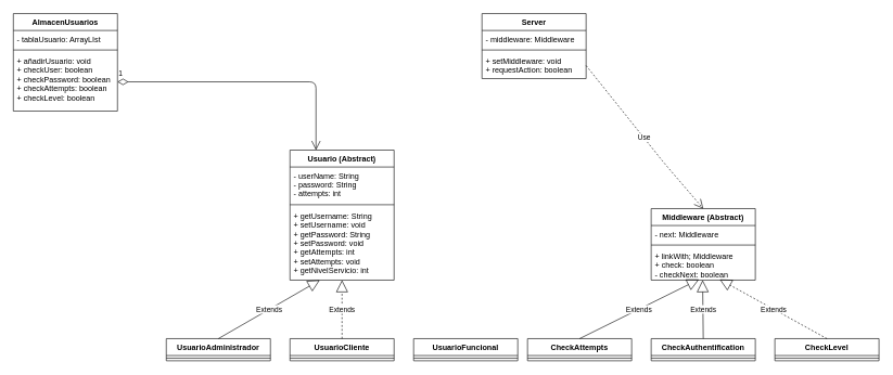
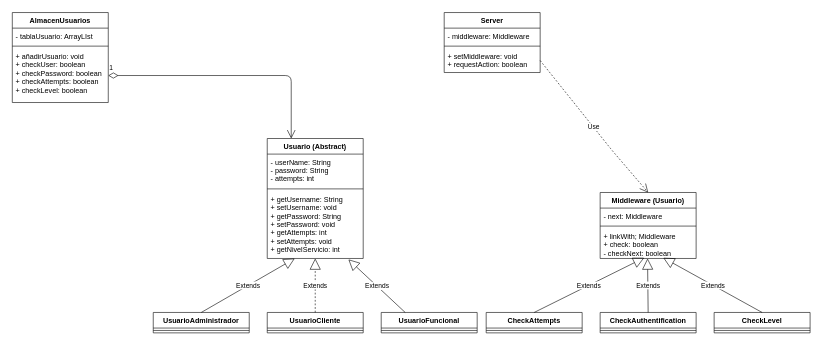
- <mxCell id="2" value="Middleware (Abstract)" style="swimlane;fontStyle=1;align=center;verticalAlign=top;childLayout=stackLayout;horizontal=1;startSize=26;horizontalStack=0;resizeParent=1;resizeParentMax=0;resizeLast=0;collapsible=1;marginBottom=0;" vertex="1" parent="1"><mxGeometry x="1000" y="320" width="160" height="110" as="geometry" /></mxCell>
+ <mxCell id="2" value="Middleware (Usuario)" style="swimlane;fontStyle=1;align=center;verticalAlign=top;childLayout=stackLayout;horizontal=1;startSize=26;horizontalStack=0;resizeParent=1;resizeParentMax=0;resizeLast=0;collapsible=1;marginBottom=0;" vertex="1" parent="1"><mxGeometry x="1000" y="320" width="160" height="110" as="geometry" /></mxCell>
+ <mxCell id="27" value="Extends" style="endArrow=block;endSize=16;endFill=0;html=1;entryX=0.846;entryY=1.014;entryDx=0;entryDy=0;entryPerimeter=0;exitX=0.25;exitY=0;exitDx=0;exitDy=0;" edge="1" parent="1" source="23" target="18"><mxGeometry width="160" relative="1" as="geometry"><mxPoint x="355" y="540" as="sourcePoint" /><mxPoint x="510.76" y="450.112" as="targetPoint" /></mxGeometry></mxCell>
- <mxCell id="14" value="Extends" style="endArrow=block;endSize=16;endFill=0;html=1;entryX=0.658;entryY=0.978;entryDx=0;entryDy=0;entryPerimeter=0;exitX=0.5;exitY=0;exitDx=0;exitDy=0;dashed=1;" edge="1" parent="1" source="10" target="5"><mxGeometry width="160" relative="1" as="geometry"><mxPoint x="1090" y="530" as="sourcePoint" /><mxPoint x="1089.04" y="429.8" as="targetPoint" /></mxGeometry></mxCell>
+ <mxCell id="14" value="Extends" style="endArrow=block;endSize=16;endFill=0;html=1;entryX=0.658;entryY=0.978;entryDx=0;entryDy=0;entryPerimeter=0;exitX=0.5;exitY=0;exitDx=0;exitDy=0;" edge="1" parent="1" source="10" target="5"><mxGeometry width="160" relative="1" as="geometry"><mxPoint x="1090" y="530" as="sourcePoint" /><mxPoint x="1089.04" y="429.8" as="targetPoint" /></mxGeometry></mxCell>
